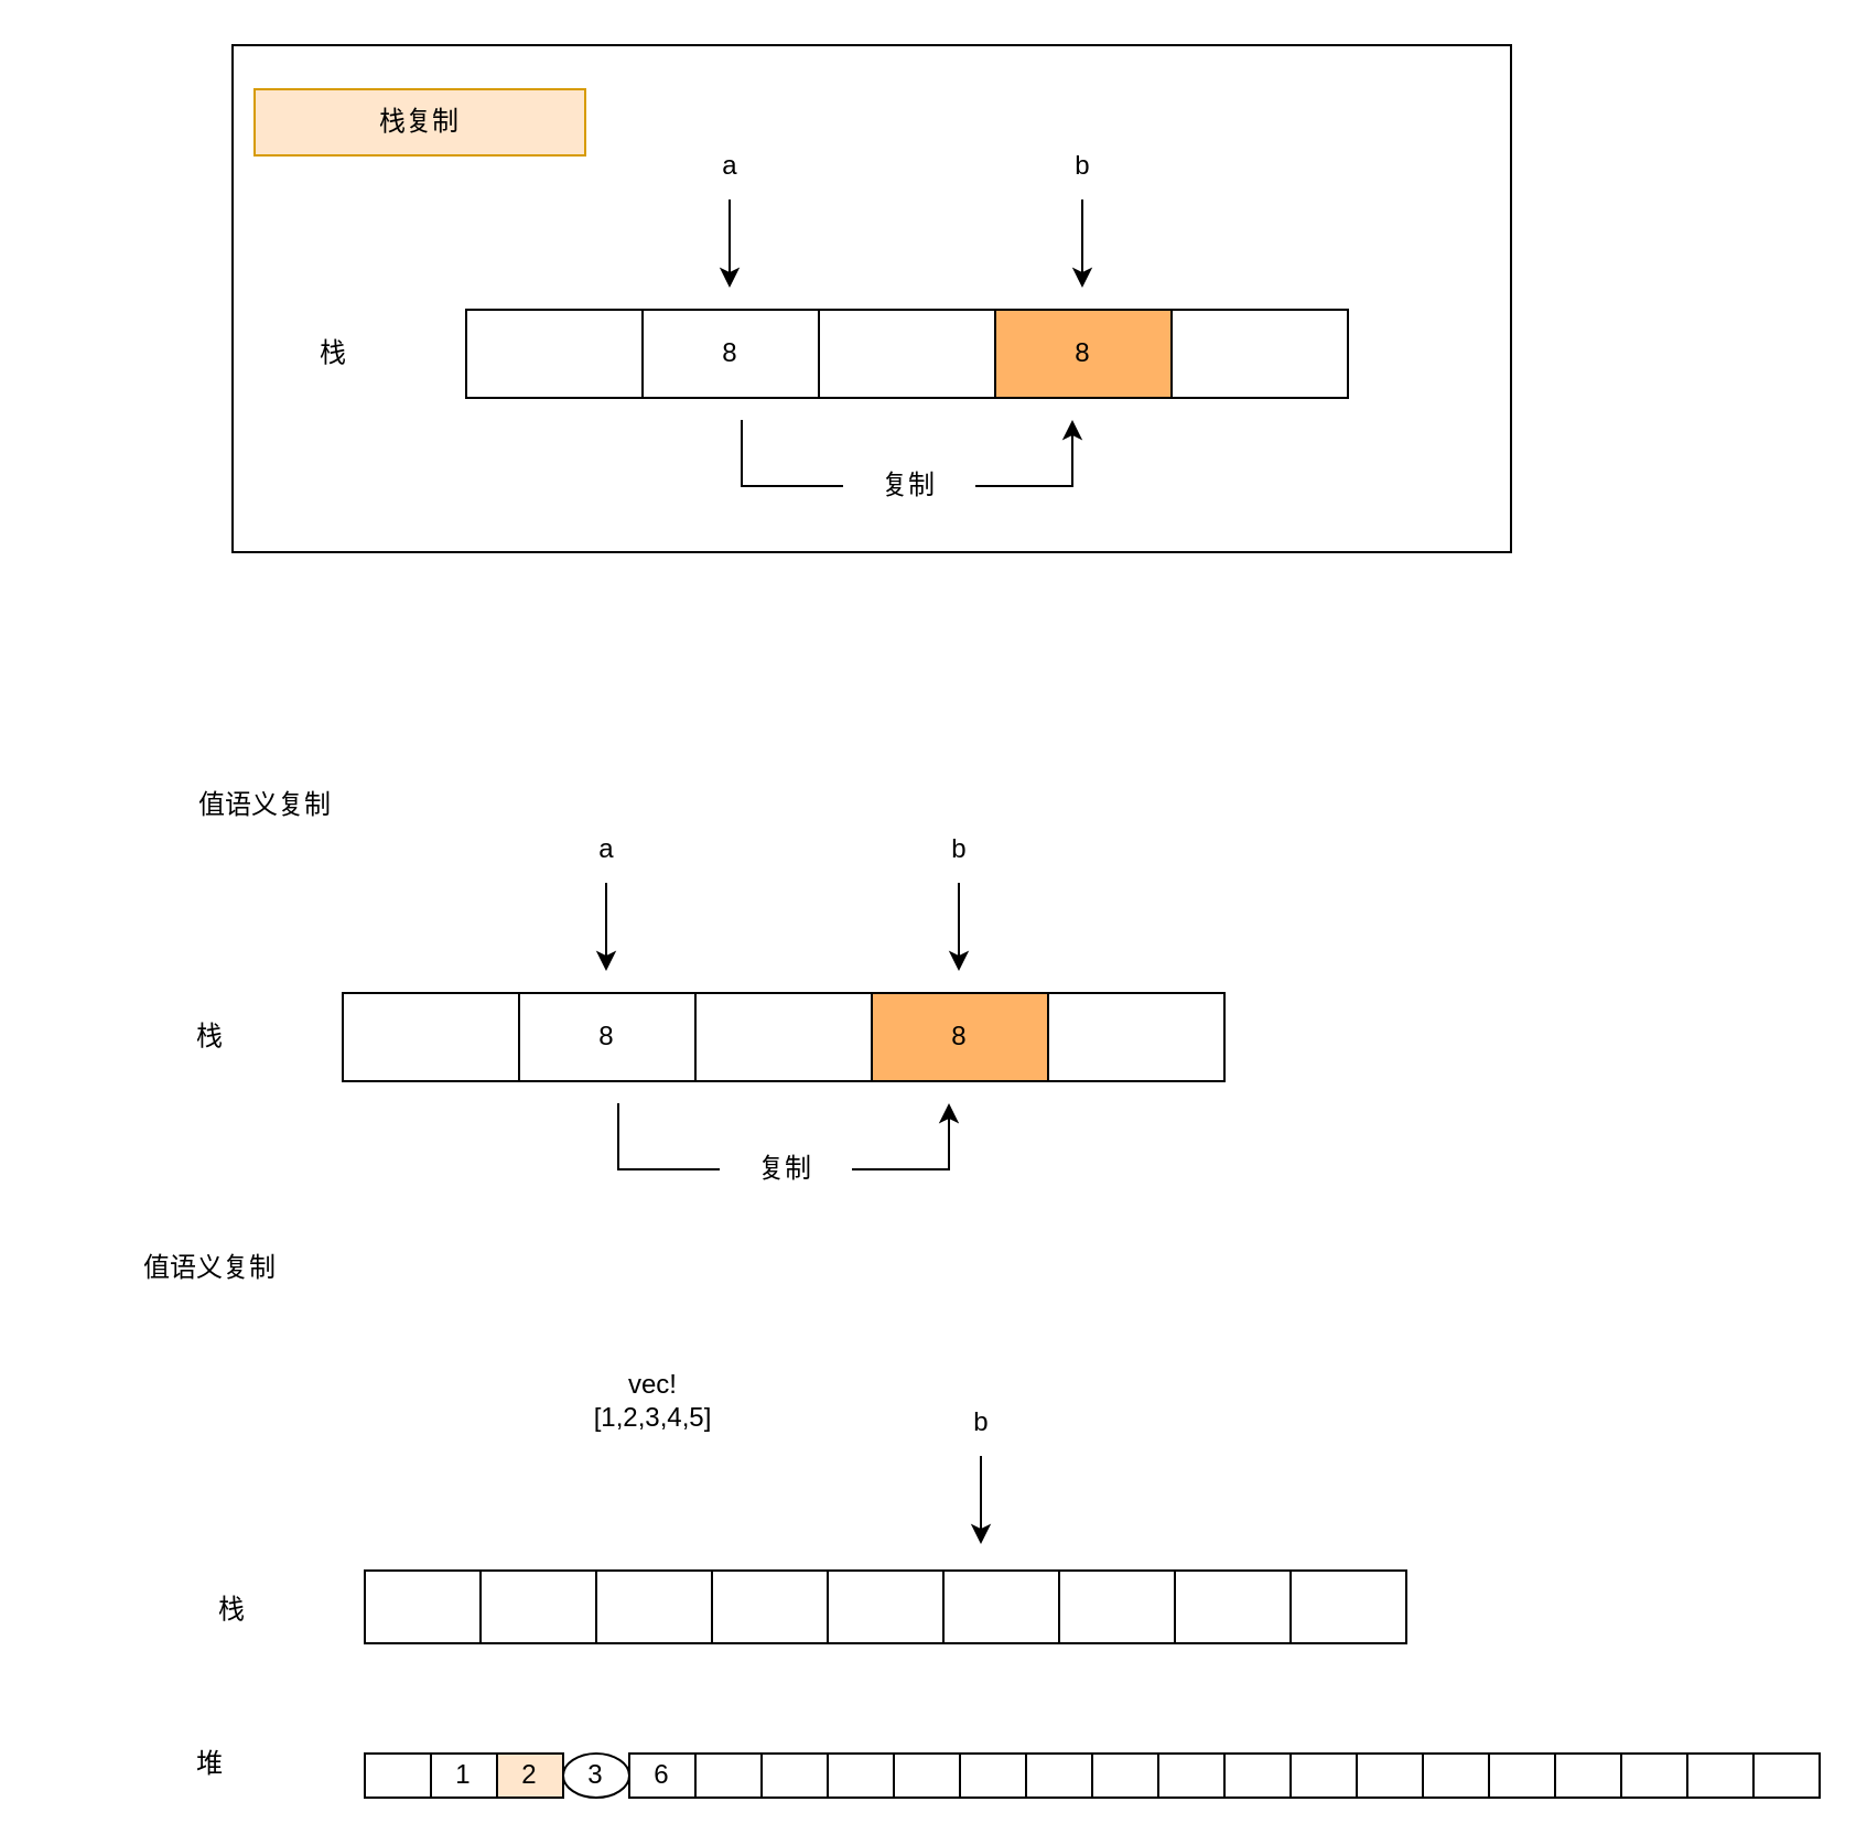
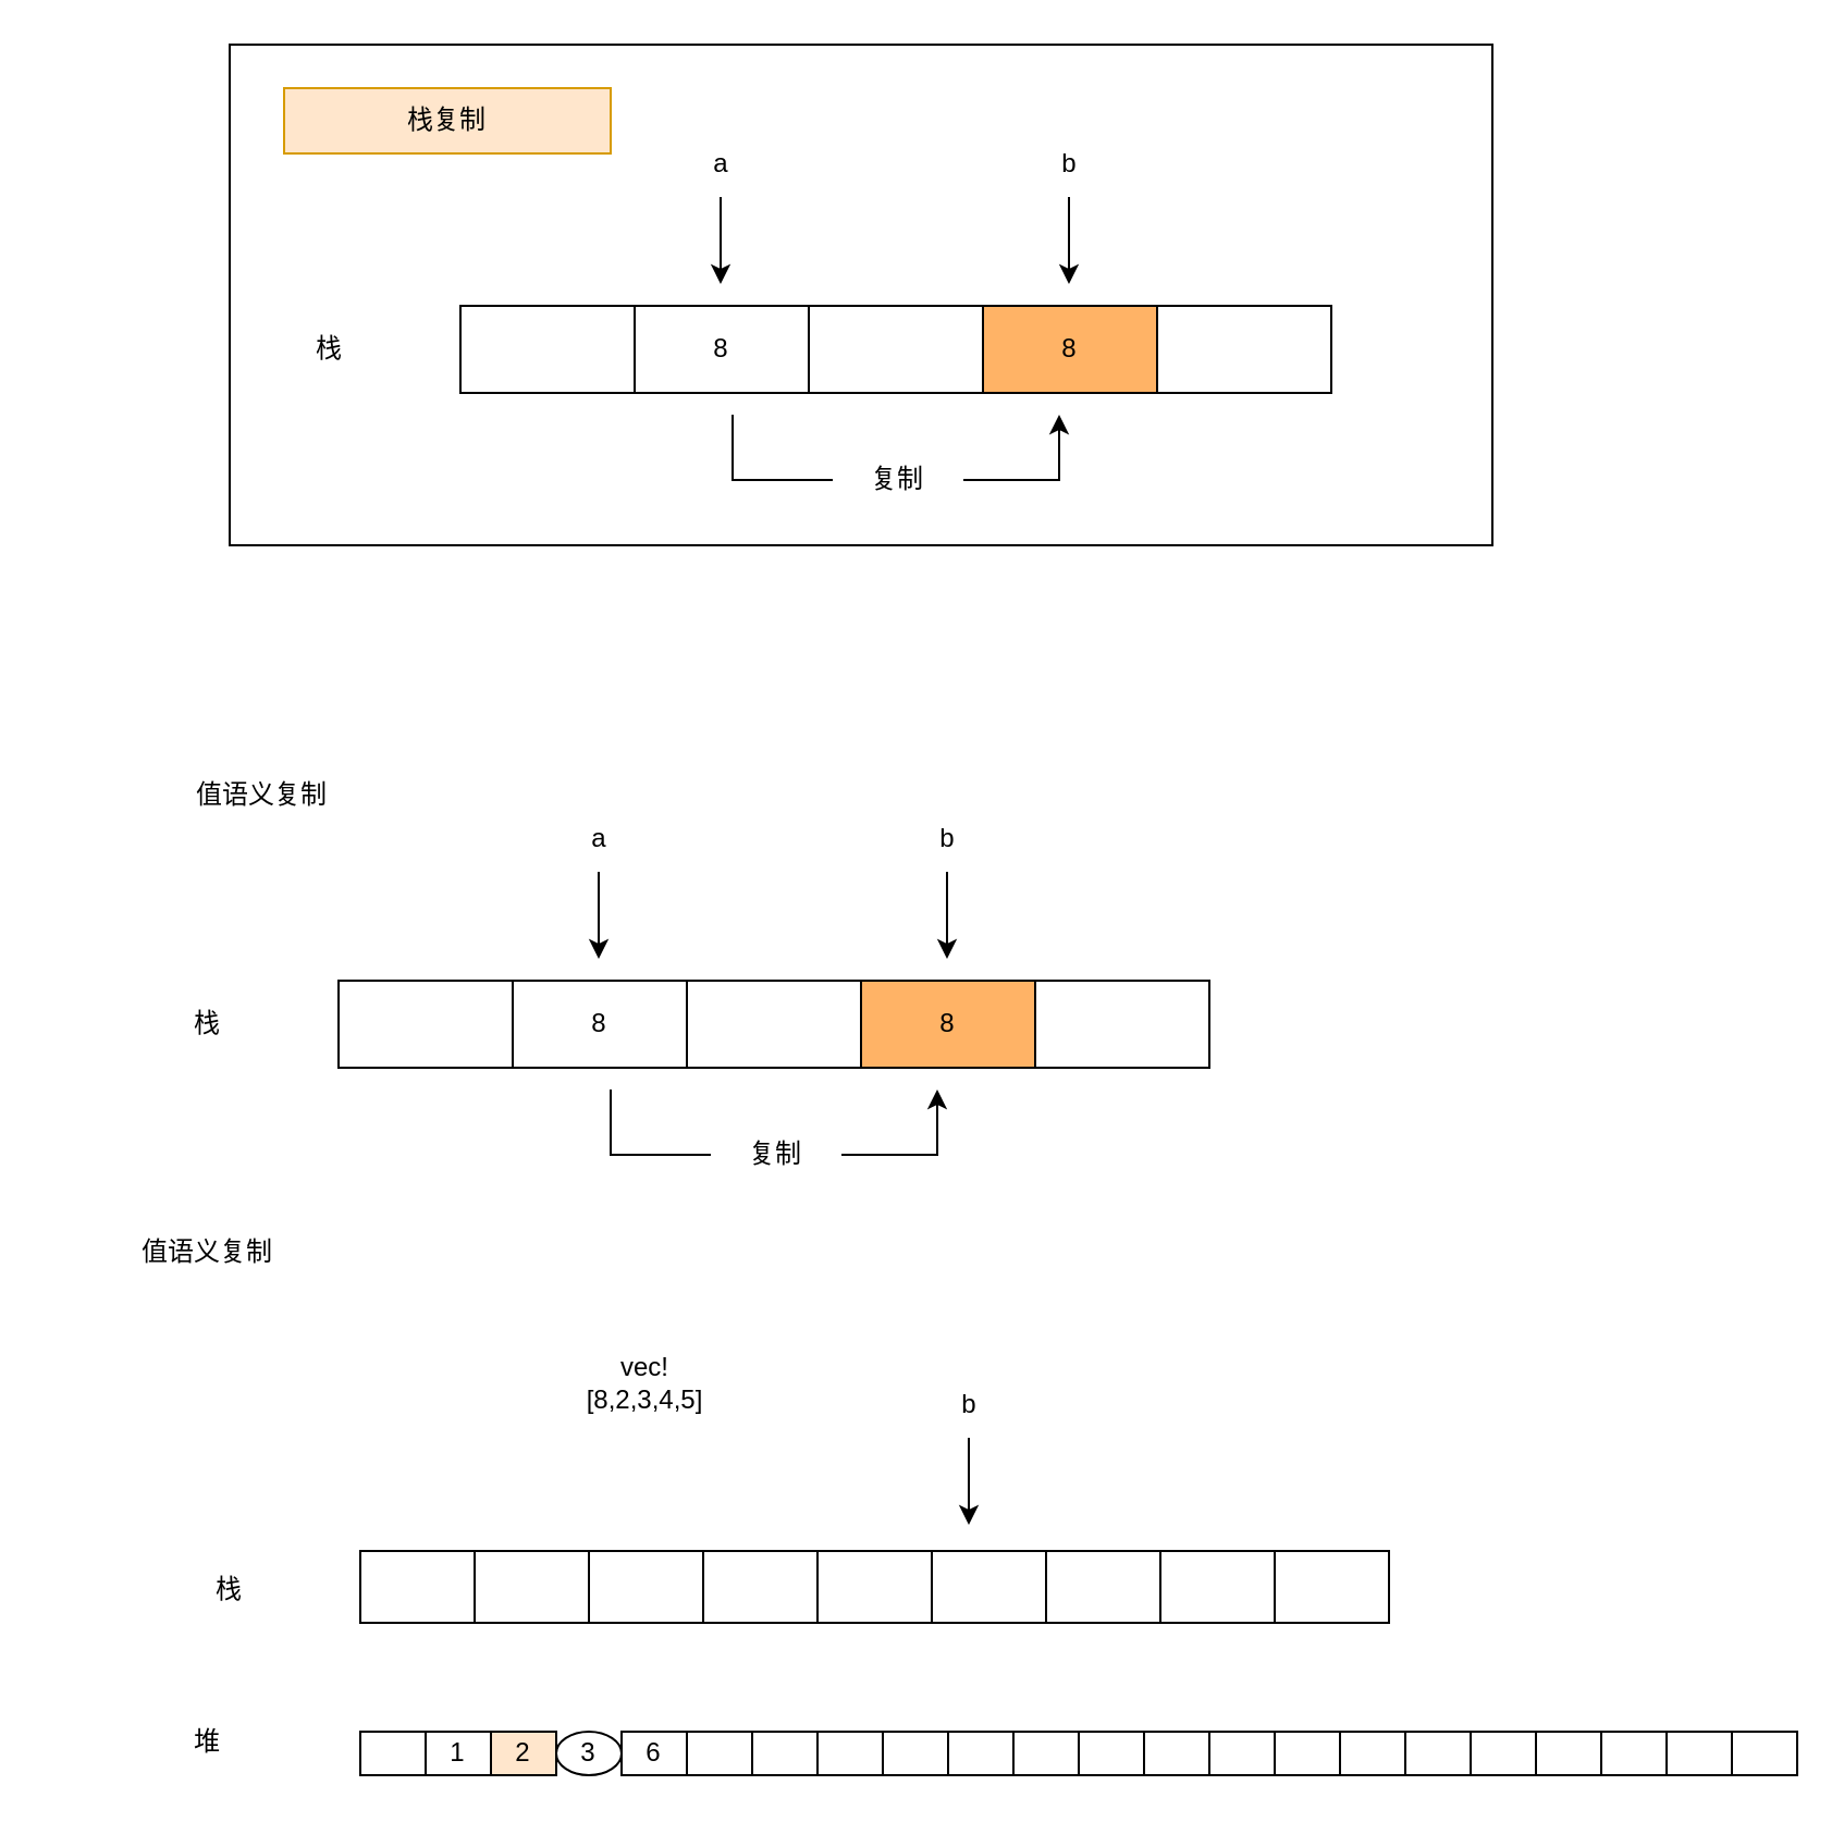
- <mxCell id="30" value="栈复制" style="text;html=1;strokeColor=#d79b00;fillColor=#ffe6cc;align=center;verticalAlign=middle;whiteSpace=wrap;rounded=0;" parent="1" vertex="1"><mxGeometry x="115" y="40" width="150" height="30" as="geometry" /></mxCell>
+ <mxCell id="30" value="栈复制" style="text;html=1;strokeColor=#d79b00;fillColor=#ffe6cc;align=center;verticalAlign=middle;whiteSpace=wrap;rounded=0;" parent="1" vertex="1"><mxGeometry x="130" y="40" width="150" height="30" as="geometry" /></mxCell>
- <mxCell id="32" value="vec![1,2,3,4,5]" style="text;html=1;strokeColor=none;fillColor=none;align=center;verticalAlign=middle;whiteSpace=wrap;rounded=0;" vertex="1" parent="1"><mxGeometry x="261.25" y="620" width="70" height="30" as="geometry" /></mxCell>
+ <mxCell id="32" value="vec![8,2,3,4,5]" style="text;html=1;strokeColor=none;fillColor=none;align=center;verticalAlign=middle;whiteSpace=wrap;rounded=0;" vertex="1" parent="1"><mxGeometry x="261.25" y="620" width="70" height="30" as="geometry" /></mxCell>
